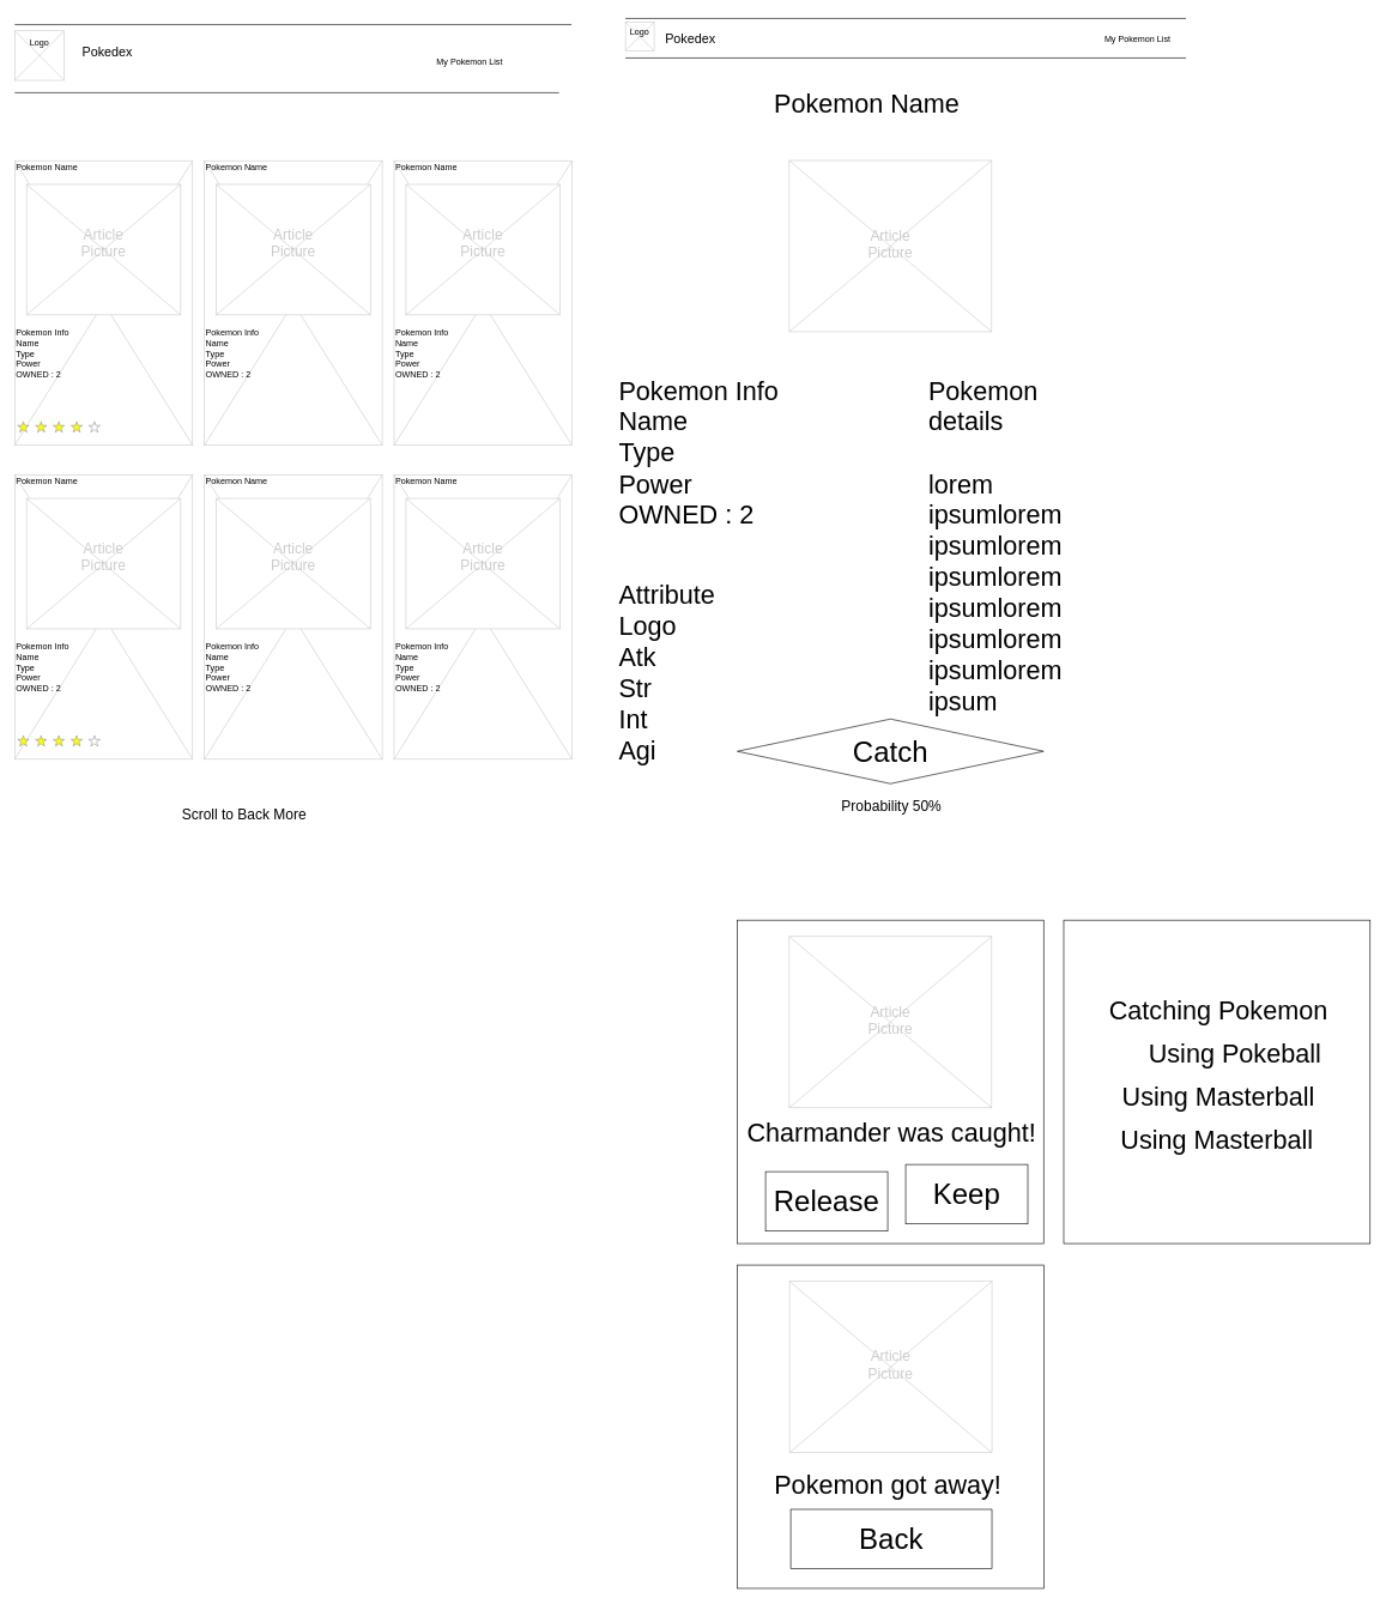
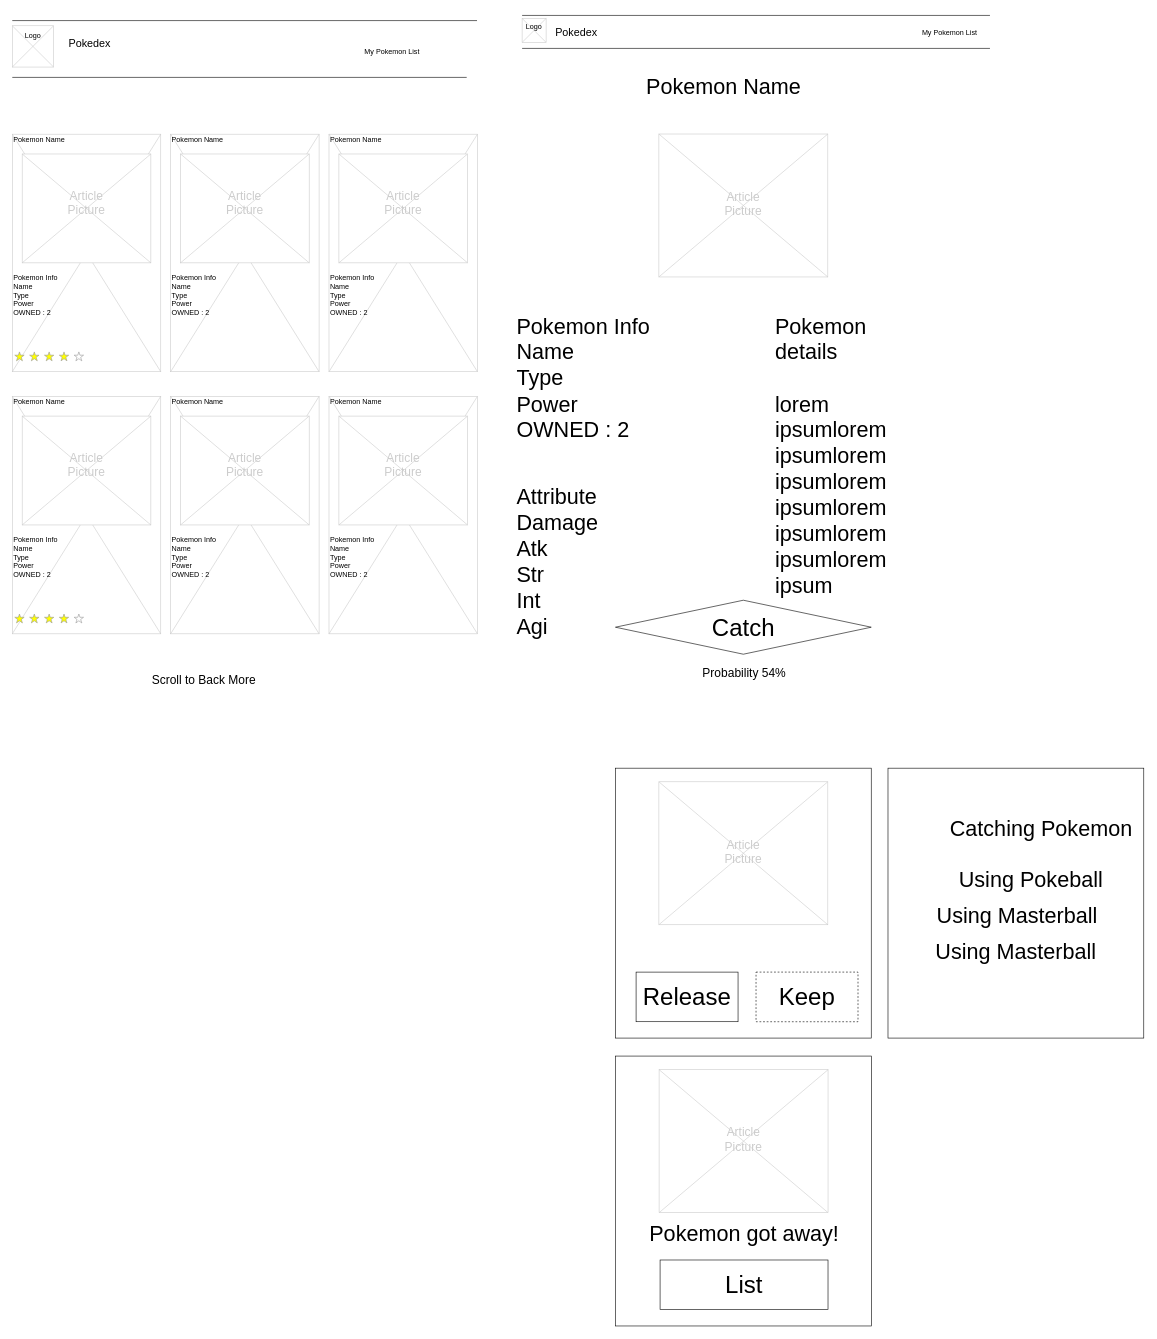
- <mxCell id="13" value="Attribute&#10;Logo&#10;Atk&#10;Str&#10;Int&#10;Agi" style="text;spacingTop=-5;whiteSpace=wrap;align=left;fontSize=36;" parent="1" vertex="1"><mxGeometry x="858.54" y="804.45" width="360" height="146.45" as="geometry" /></mxCell>
+ <mxCell id="13" value="Attribute&#10;Damage&#10;Atk&#10;Str&#10;Int&#10;Agi" style="text;spacingTop=-5;whiteSpace=wrap;align=left;fontSize=36;" parent="1" vertex="1"><mxGeometry x="858.54" y="804.45" width="360" height="146.45" as="geometry" /></mxCell>
- <mxCell id="58" value="&lt;font style=&quot;font-size: 20px&quot;&gt;Probability 50%&lt;/font&gt;" style="text;html=1;align=center;verticalAlign=middle;resizable=0;points=[];autosize=1;strokeColor=none;fontSize=36;" parent="1" vertex="1"><mxGeometry x="1165" y="1090" width="150" height="50" as="geometry" /></mxCell>
+ <mxCell id="58" value="&lt;font style=&quot;font-size: 20px&quot;&gt;Probability 54%&lt;/font&gt;" style="text;html=1;align=center;verticalAlign=middle;resizable=0;points=[];autosize=1;strokeColor=none;fontSize=36;" parent="1" vertex="1"><mxGeometry x="1165" y="1090" width="150" height="50" as="geometry" /></mxCell>
- <mxCell id="73" value="Catching Pokemon" style="text;html=1;align=center;verticalAlign=middle;resizable=0;points=[];autosize=1;strokeColor=none;fontSize=36;" parent="1" vertex="1"><mxGeometry x="1535" y="1380" width="320" height="50" as="geometry" /></mxCell>
+ <mxCell id="73" value="Catching Pokemon" style="text;html=1;align=center;verticalAlign=middle;resizable=0;points=[];autosize=1;strokeColor=none;fontSize=36;" parent="1" vertex="1"><mxGeometry x="1575" y="1355" width="320" height="50" as="geometry" /></mxCell>
- <mxCell id="62" value="Charmander was caught!" style="text;html=1;align=center;verticalAlign=middle;resizable=0;points=[];autosize=1;strokeColor=none;fontSize=36;" parent="1" vertex="1"><mxGeometry x="1030" y="1550" width="420" height="50" as="geometry" /></mxCell>
- <mxCell id="60" value="&lt;span style=&quot;font-size: 40px&quot;&gt;Keep&lt;/span&gt;" style="rounded=0;whiteSpace=wrap;html=1;fontSize=20;" parent="1" vertex="1"><mxGeometry x="1260" y="1620" width="170" height="82.74" as="geometry" /></mxCell>
+ <mxCell id="60" value="&lt;span style=&quot;font-size: 40px&quot;&gt;Keep&lt;/span&gt;" style="rounded=0;whiteSpace=wrap;html=1;fontSize=20;dashed=1;" parent="1" vertex="1"><mxGeometry x="1260" y="1620" width="170" height="82.74" as="geometry" /></mxCell>
- <mxCell id="61" value="&lt;span style=&quot;font-size: 40px&quot;&gt;Release&lt;/span&gt;" style="rounded=0;whiteSpace=wrap;html=1;fontSize=20;" parent="1" vertex="1"><mxGeometry x="1065" y="1630" width="170" height="82.74" as="geometry" /></mxCell>
+ <mxCell id="61" value="&lt;span style=&quot;font-size: 40px&quot;&gt;Release&lt;/span&gt;" style="rounded=0;whiteSpace=wrap;html=1;fontSize=20;" parent="1" vertex="1"><mxGeometry x="1060" y="1620" width="170" height="82.74" as="geometry" /></mxCell>
- <mxCell id="68" value="Pokemon got away!" style="text;html=1;align=center;verticalAlign=middle;resizable=0;points=[];autosize=1;strokeColor=none;fontSize=36;" parent="1" vertex="1"><mxGeometry x="1070.4" y="2040" width="330" height="50" as="geometry" /></mxCell>
+ <mxCell id="68" value="Pokemon got away!" style="text;html=1;align=center;verticalAlign=middle;resizable=0;points=[];autosize=1;strokeColor=none;fontSize=36;" parent="1" vertex="1"><mxGeometry x="1075.4" y="2030" width="330" height="50" as="geometry" /></mxCell>
- <mxCell id="67" value="&lt;span style=&quot;font-size: 40px&quot;&gt;Back&lt;/span&gt;" style="rounded=0;whiteSpace=wrap;html=1;fontSize=20;" parent="1" vertex="1"><mxGeometry x="1100" y="2100" width="280" height="82.74" as="geometry" /></mxCell>
+ <mxCell id="67" value="&lt;span style=&quot;font-size: 40px&quot;&gt;List&lt;/span&gt;" style="rounded=0;whiteSpace=wrap;html=1;fontSize=20;" parent="1" vertex="1"><mxGeometry x="1100" y="2100" width="280" height="82.74" as="geometry" /></mxCell>
